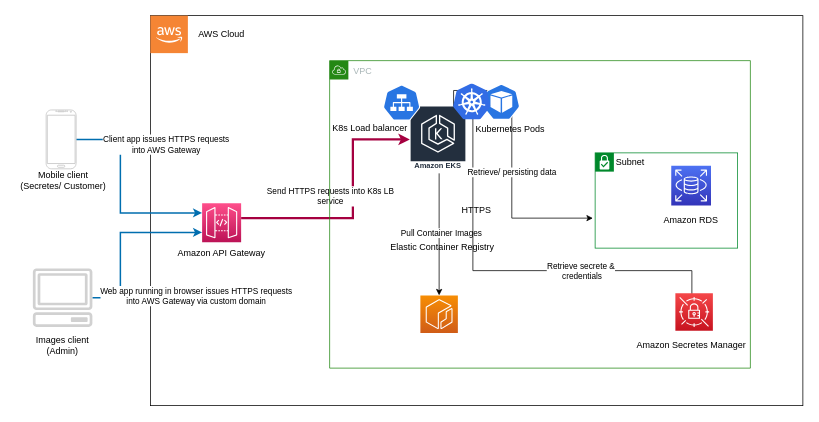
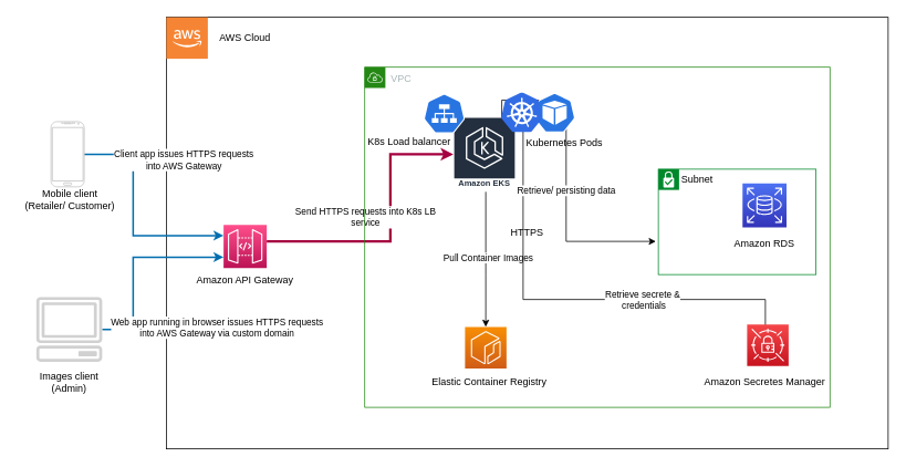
- <mxCell id="33" value="Mobile client &lt;br&gt;(Secretes/ Customer)" style="text;html=1;strokeColor=none;fillColor=none;align=center;verticalAlign=middle;whiteSpace=wrap;rounded=0;" vertex="1" parent="1"><mxGeometry x="21" y="220" width="126" height="40" as="geometry" /></mxCell>
+ <mxCell id="33" value="Mobile client &lt;br&gt;(Retailer/ Customer)" style="text;html=1;strokeColor=none;fillColor=none;align=center;verticalAlign=middle;whiteSpace=wrap;rounded=0;" vertex="1" parent="1"><mxGeometry x="21" y="220" width="126" height="40" as="geometry" /></mxCell>
- <mxCell id="10" value="Elastic Container Registry" style="text;html=1;strokeColor=none;fillColor=none;align=center;verticalAlign=middle;whiteSpace=wrap;rounded=0;" vertex="1" parent="9"><mxGeometry x="78.5" y="233" width="143" height="32" as="geometry" /></mxCell>
+ <mxCell id="10" value="Elastic Container Registry" style="text;html=1;strokeColor=none;fillColor=none;align=center;verticalAlign=middle;whiteSpace=wrap;rounded=0;" vertex="1" parent="9"><mxGeometry x="78.5" y="363" width="143" height="32" as="geometry" /></mxCell>
